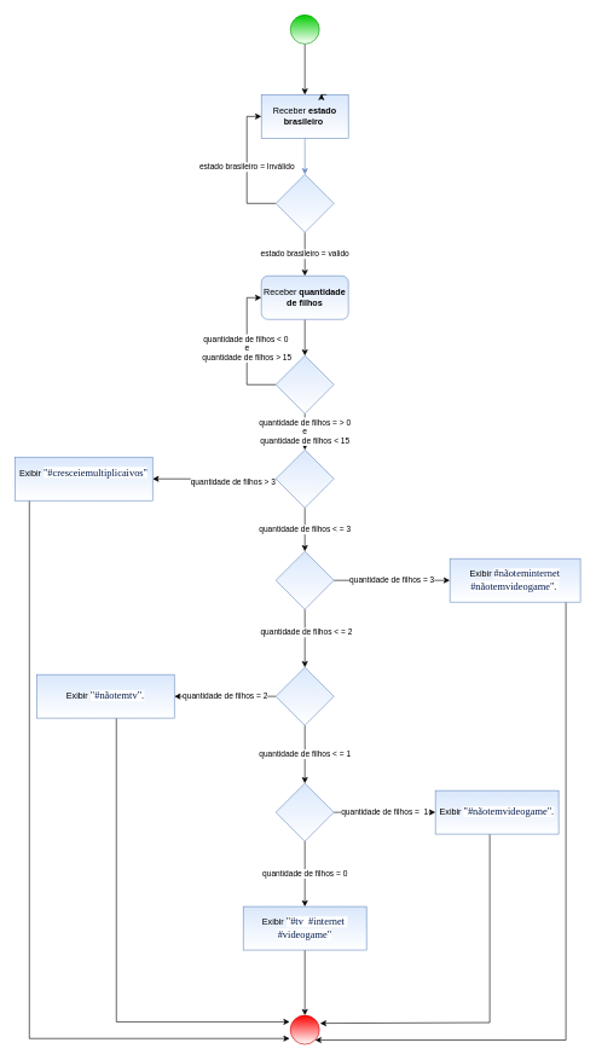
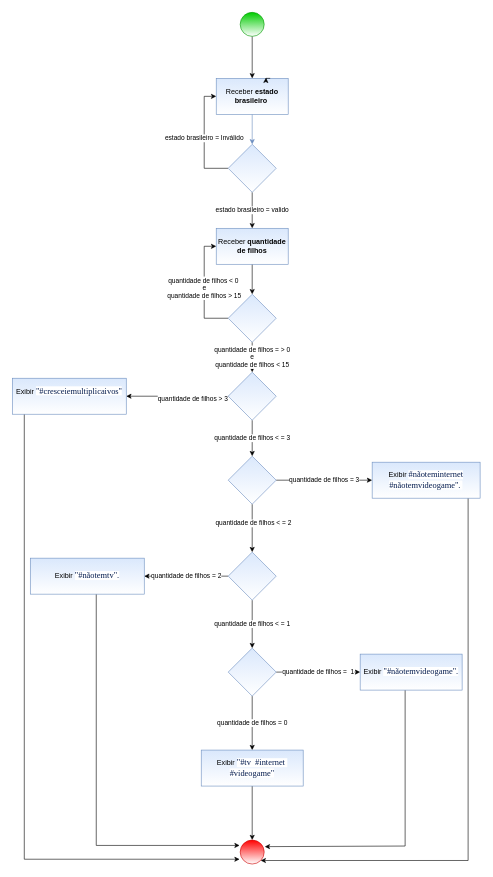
- <mxCell id="11" value="Receber &lt;b&gt;quantidade de filhos&lt;/b&gt;" style="whiteSpace=wrap;html=1;fillColor=#dae8fc;strokeColor=#6c8ebf;gradientColor=#ffffff;rounded=1;" parent="1" vertex="1"><mxGeometry x="360" y="380" width="120" height="60" as="geometry" /></mxCell>
+ <mxCell id="11" value="Receber &lt;b&gt;quantidade de filhos&lt;/b&gt;" style="rounded=0;whiteSpace=wrap;html=1;fillColor=#dae8fc;strokeColor=#6c8ebf;gradientColor=#ffffff;" parent="1" vertex="1"><mxGeometry x="360" y="380" width="120" height="60" as="geometry" /></mxCell>
